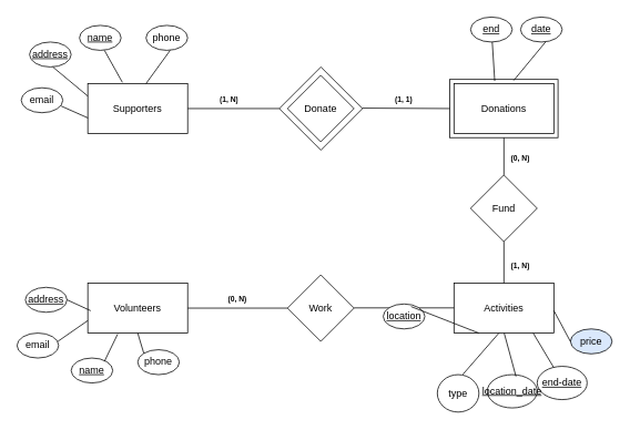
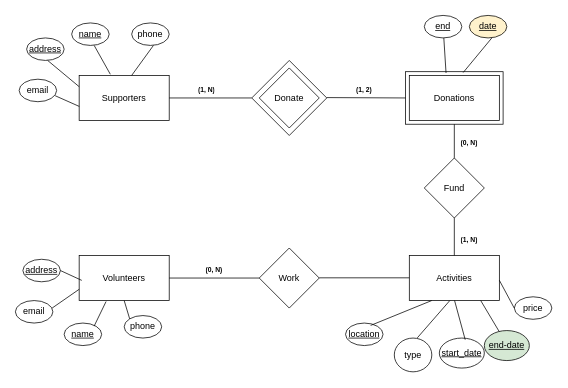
- <mxCell id="20" value="date" style="ellipse;whiteSpace=wrap;html=1;fontStyle=4" vertex="1" parent="1"><mxGeometry x="625" y="20" width="50" height="30" as="geometry" /></mxCell>
+ <mxCell id="20" value="date" style="ellipse;whiteSpace=wrap;html=1;fontStyle=4;fillColor=#fff2cc;" vertex="1" parent="1"><mxGeometry x="625" y="20" width="50" height="30" as="geometry" /></mxCell>
- <mxCell id="38" value="&lt;b&gt;(1, 1)&lt;/b&gt;" style="text;html=1;strokeColor=none;fillColor=none;align=center;verticalAlign=middle;whiteSpace=wrap;overflow=hidden;fontSize=9;" vertex="1" parent="1"><mxGeometry x="445" y="110" width="80" height="20" as="geometry" /></mxCell>
+ <mxCell id="38" value="&lt;b&gt;(1, 2)&lt;/b&gt;" style="text;html=1;strokeColor=none;fillColor=none;align=center;verticalAlign=middle;whiteSpace=wrap;overflow=hidden;fontSize=9;" vertex="1" parent="1"><mxGeometry x="445" y="110" width="80" height="20" as="geometry" /></mxCell>
- <mxCell id="21" value="location" style="ellipse;whiteSpace=wrap;html=1;fontStyle=4" vertex="1" parent="1"><mxGeometry x="460" y="365" width="50" height="30" as="geometry" /></mxCell>
+ <mxCell id="21" value="location" style="ellipse;whiteSpace=wrap;html=1;fontStyle=4" vertex="1" parent="1"><mxGeometry x="460" y="430" width="50" height="30" as="geometry" /></mxCell>
- <mxCell id="24" value="price" style="ellipse;whiteSpace=wrap;html=1;fillColor=#dae8fc;" vertex="1" parent="1"><mxGeometry x="685" y="395" width="50" height="30" as="geometry" /></mxCell>
+ <mxCell id="24" value="price" style="ellipse;whiteSpace=wrap;html=1;" vertex="1" parent="1"><mxGeometry x="685" y="395" width="50" height="30" as="geometry" /></mxCell>
- <mxCell id="23" value="end-date" style="ellipse;whiteSpace=wrap;html=1;fontStyle=4" vertex="1" parent="1"><mxGeometry x="645" y="440" width="60" height="40" as="geometry" /></mxCell>
+ <mxCell id="23" value="end-date" style="ellipse;whiteSpace=wrap;html=1;fontStyle=4;fillColor=#d5e8d4;" vertex="1" parent="1"><mxGeometry x="645" y="440" width="60" height="40" as="geometry" /></mxCell>
- <mxCell id="50" value="location_date" style="ellipse;whiteSpace=wrap;html=1;fontStyle=4" vertex="1" parent="1"><mxGeometry x="585" y="450" width="60" height="40" as="geometry" /></mxCell>
+ <mxCell id="50" value="start_date" style="ellipse;whiteSpace=wrap;html=1;fontStyle=4" vertex="1" parent="1"><mxGeometry x="585" y="450" width="60" height="40" as="geometry" /></mxCell>
